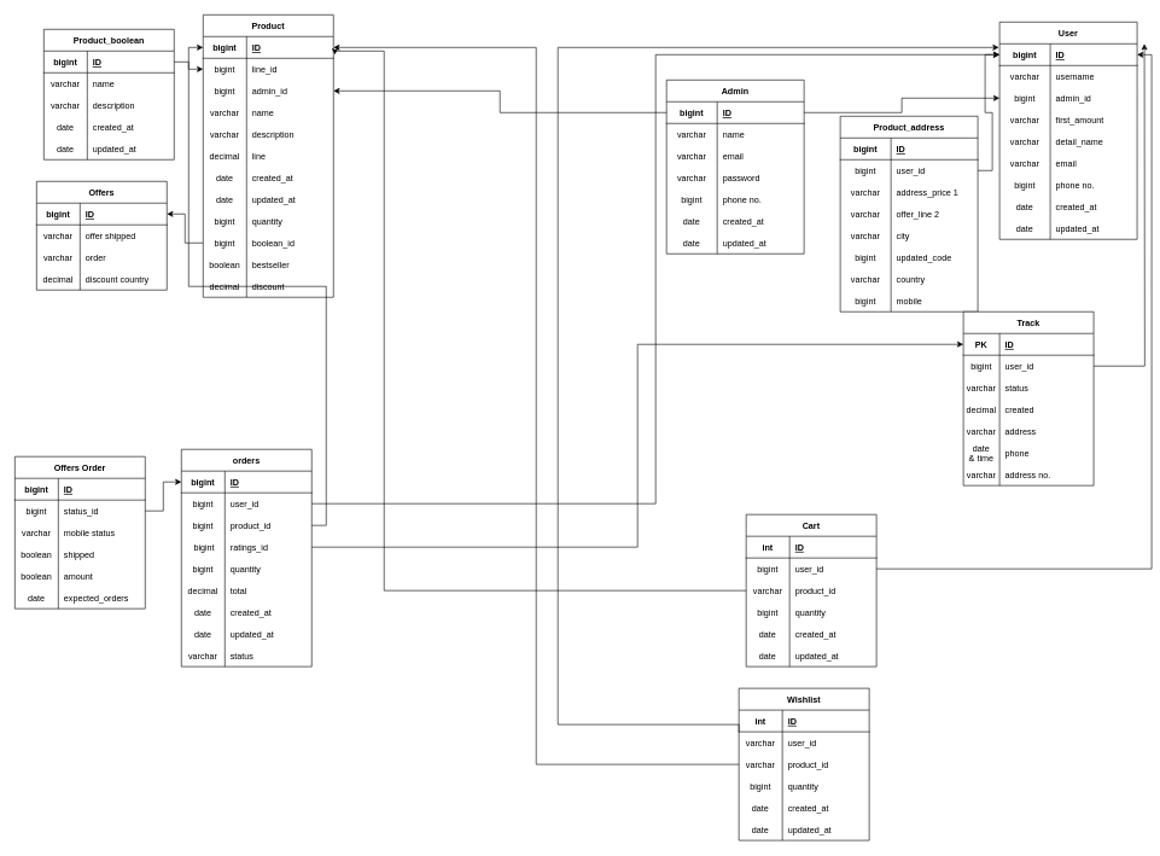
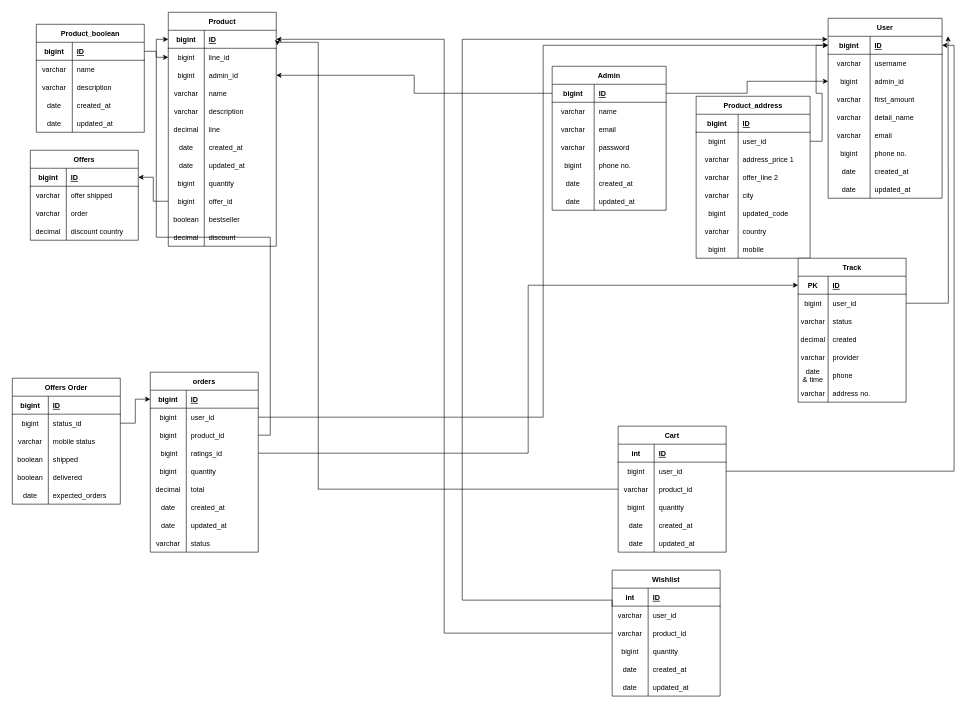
- <mxCell id="60" value="boolean_id" style="shape=partialRectangle;connectable=0;fillColor=none;top=0;left=0;bottom=0;right=0;align=left;spacingLeft=6;overflow=hidden;" parent="58" vertex="1"><mxGeometry x="60" width="120" height="30" as="geometry"><mxRectangle width="120" height="30" as="alternateBounds" /></mxGeometry></mxCell>
+ <mxCell id="60" value="offer_id" style="shape=partialRectangle;connectable=0;fillColor=none;top=0;left=0;bottom=0;right=0;align=left;spacingLeft=6;overflow=hidden;" parent="58" vertex="1"><mxGeometry x="60" width="120" height="30" as="geometry"><mxRectangle width="120" height="30" as="alternateBounds" /></mxGeometry></mxCell>
- <mxCell id="231" value="address" style="shape=partialRectangle;connectable=0;fillColor=none;top=0;left=0;bottom=0;right=0;align=left;spacingLeft=6;overflow=hidden;" parent="229" vertex="1"><mxGeometry x="50" width="130" height="30" as="geometry"><mxRectangle width="130" height="30" as="alternateBounds" /></mxGeometry></mxCell>
+ <mxCell id="231" value="provider" style="shape=partialRectangle;connectable=0;fillColor=none;top=0;left=0;bottom=0;right=0;align=left;spacingLeft=6;overflow=hidden;" parent="229" vertex="1"><mxGeometry x="50" width="130" height="30" as="geometry"><mxRectangle width="130" height="30" as="alternateBounds" /></mxGeometry></mxCell>
- <mxCell id="197" value="amount" style="shape=partialRectangle;connectable=0;fillColor=none;top=0;left=0;bottom=0;right=0;align=left;spacingLeft=6;overflow=hidden;" parent="195" vertex="1"><mxGeometry x="60" width="120" height="30" as="geometry"><mxRectangle width="120" height="30" as="alternateBounds" /></mxGeometry></mxCell>
+ <mxCell id="197" value="delivered" style="shape=partialRectangle;connectable=0;fillColor=none;top=0;left=0;bottom=0;right=0;align=left;spacingLeft=6;overflow=hidden;" parent="195" vertex="1"><mxGeometry x="60" width="120" height="30" as="geometry"><mxRectangle width="120" height="30" as="alternateBounds" /></mxGeometry></mxCell>
